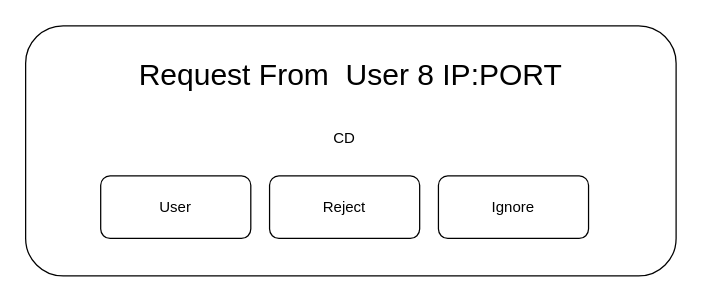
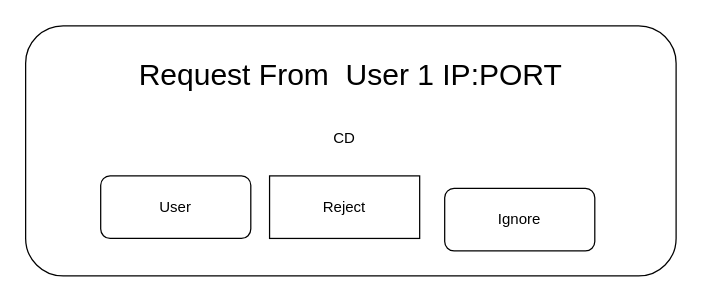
- <mxCell id="3" value="&lt;font style=&quot;font-size: 24px&quot;&gt;Request From&amp;nbsp; User 8 IP:PORT&lt;/font&gt;" style="text;html=1;strokeColor=none;fillColor=none;align=center;verticalAlign=middle;whiteSpace=wrap;rounded=0;" parent="1" vertex="1"><mxGeometry x="90" y="30" width="380" height="60" as="geometry" /></mxCell>
+ <mxCell id="3" value="&lt;font style=&quot;font-size: 24px&quot;&gt;Request From&amp;nbsp; User 1 IP:PORT&lt;/font&gt;" style="text;html=1;strokeColor=none;fillColor=none;align=center;verticalAlign=middle;whiteSpace=wrap;rounded=0;" parent="1" vertex="1"><mxGeometry x="90" y="30" width="380" height="60" as="geometry" /></mxCell>
- <mxCell id="6" value="Reject" style="rounded=1;whiteSpace=wrap;html=1;" parent="1" vertex="1"><mxGeometry x="215" y="140" width="120" height="50" as="geometry" /></mxCell>
+ <mxCell id="6" value="Reject" style="whiteSpace=wrap;html=1;rounded=0;" parent="1" vertex="1"><mxGeometry x="215" y="140" width="120" height="50" as="geometry" /></mxCell>
- <mxCell id="4" value="Ignore" style="rounded=1;whiteSpace=wrap;html=1;" parent="1" vertex="1"><mxGeometry x="350" y="140" width="120" height="50" as="geometry" /></mxCell>
+ <mxCell id="4" value="Ignore" style="rounded=1;whiteSpace=wrap;html=1;" parent="1" vertex="1"><mxGeometry x="355" y="150" width="120" height="50" as="geometry" /></mxCell>
